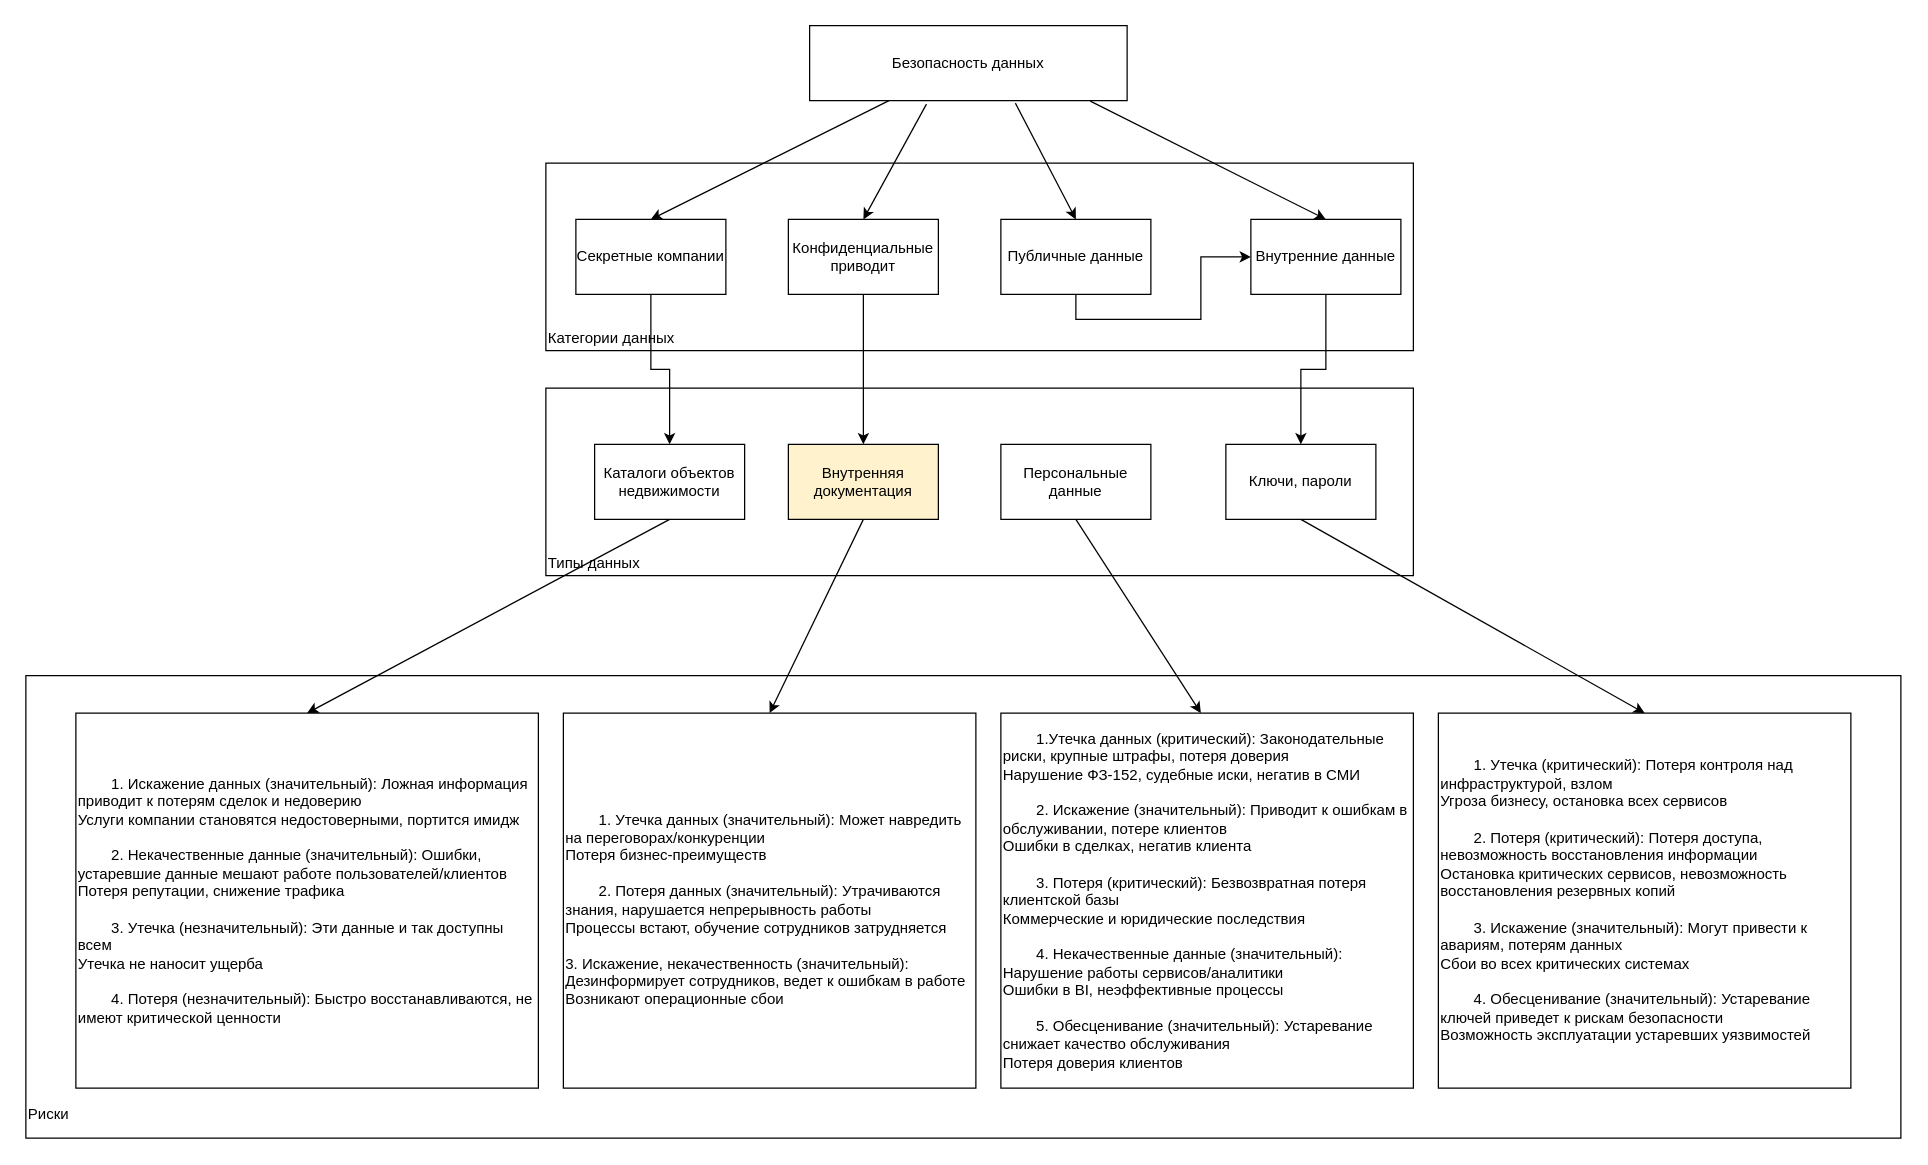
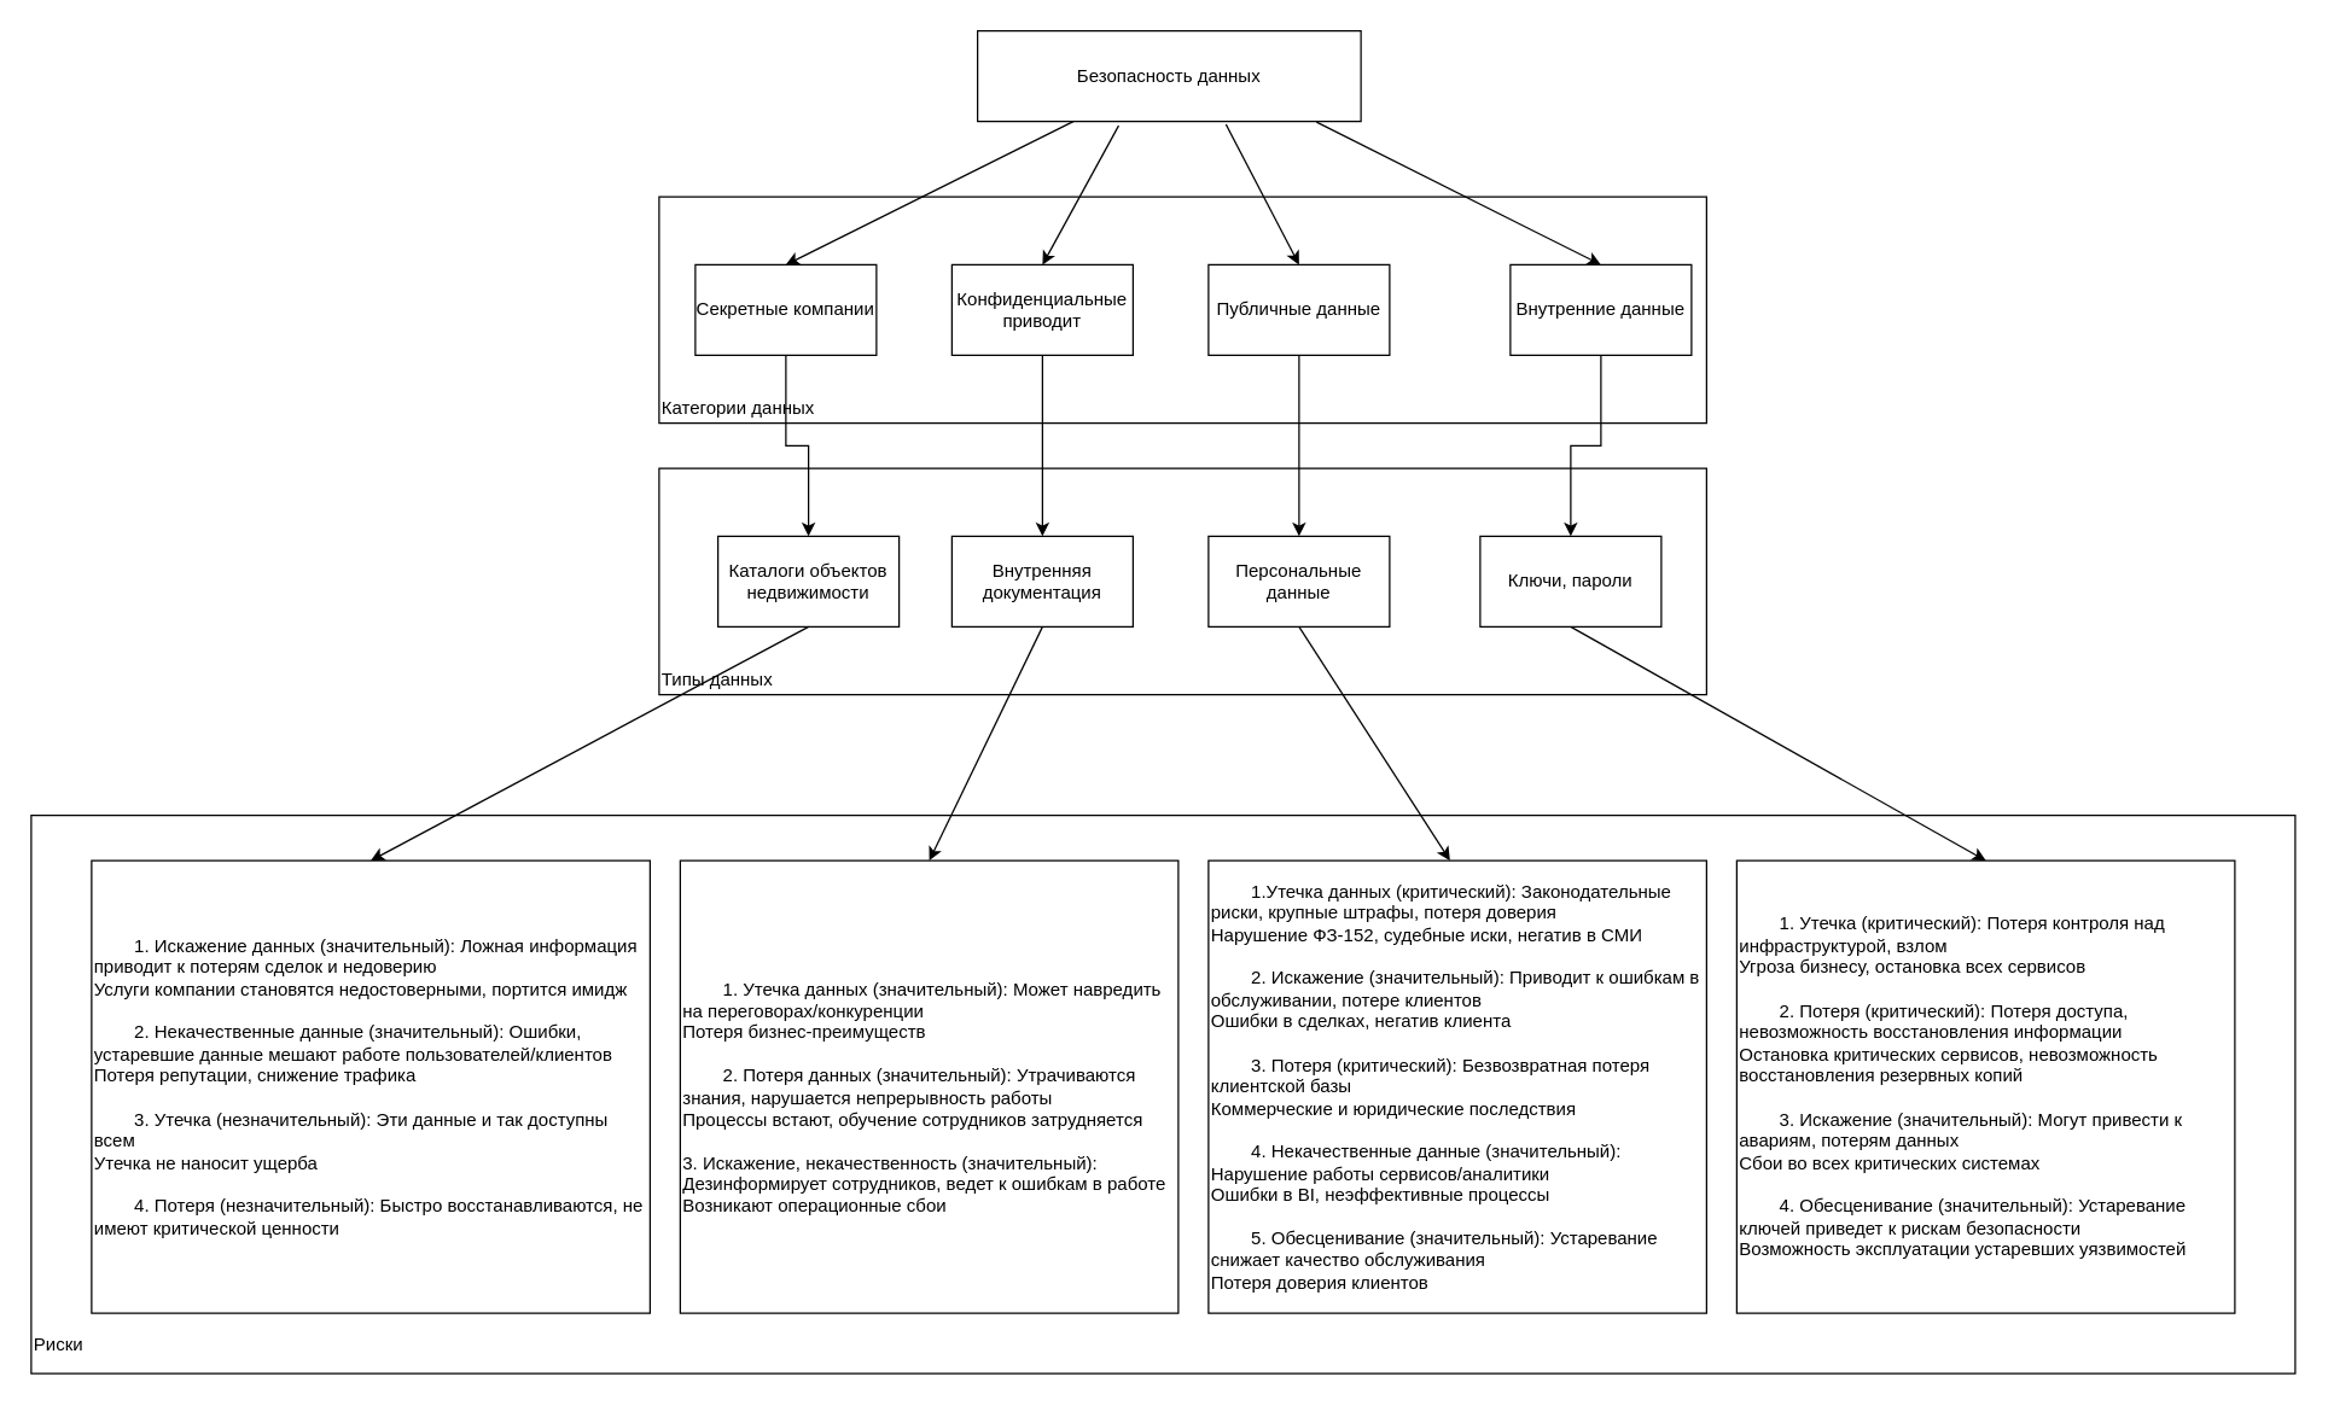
- <mxCell id="3" style="edgeStyle=orthogonalEdgeStyle;rounded=0;orthogonalLoop=1;jettySize=auto;html=1;exitX=0.5;exitY=1;exitDx=0;exitDy=0;" edge="1" parent="1" source="4" target="6"><mxGeometry relative="1" as="geometry" /></mxCell>
+ <mxCell id="3" style="edgeStyle=orthogonalEdgeStyle;rounded=0;orthogonalLoop=1;jettySize=auto;html=1;exitX=0.5;exitY=1;exitDx=0;exitDy=0;entryX=0.5;entryY=0;entryDx=0;entryDy=0;" edge="1" parent="1" source="4" target="21"><mxGeometry relative="1" as="geometry" /></mxCell>
- <mxCell id="20" value="Внутренняя документация" style="rounded=0;whiteSpace=wrap;html=1;fillColor=#fff2cc;" vertex="1" parent="1"><mxGeometry x="630" y="355" width="120" height="60" as="geometry" /></mxCell>
+ <mxCell id="20" value="Внутренняя документация" style="rounded=0;whiteSpace=wrap;html=1;" vertex="1" parent="1"><mxGeometry x="630" y="355" width="120" height="60" as="geometry" /></mxCell>
